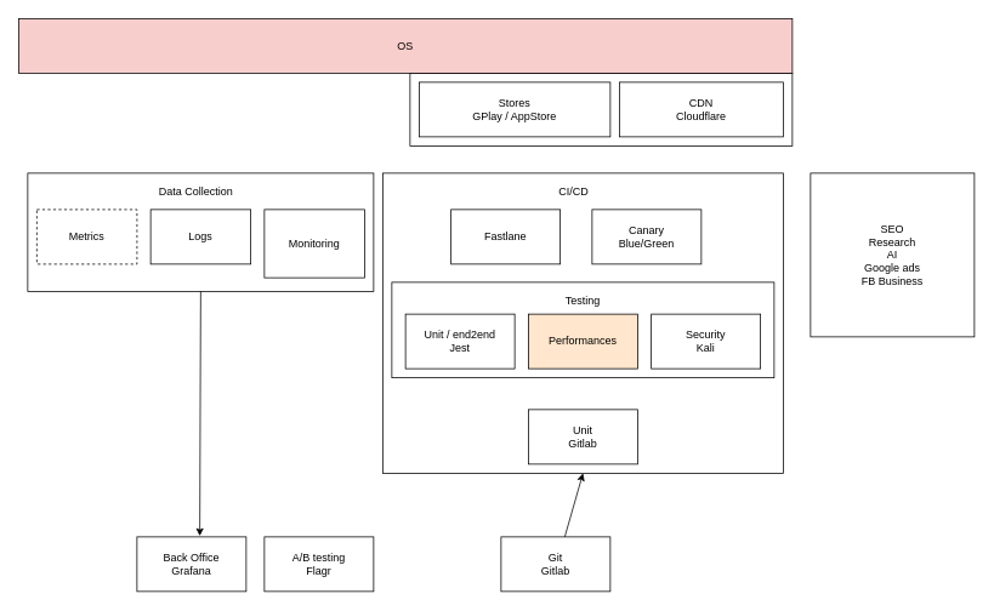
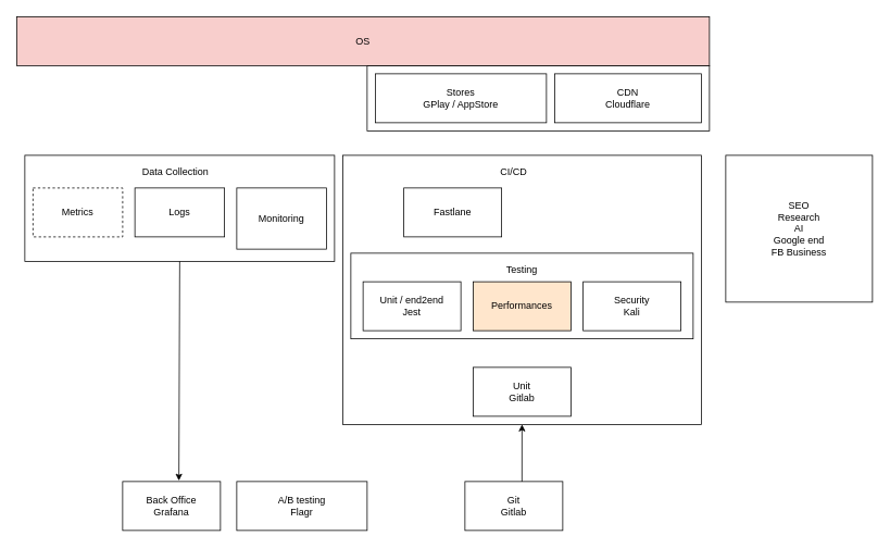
- <mxCell id="13" value="Canary&lt;br&gt;Blue/Green" style="rounded=0;whiteSpace=wrap;html=1;" vertex="1" parent="1"><mxGeometry x="650" y="230" width="120" height="60" as="geometry" /></mxCell>
- <mxCell id="26" value="SEO&lt;br&gt;Research&lt;br&gt;AI&lt;br&gt;Google ads&lt;br&gt;FB Business&lt;br&gt;" style="rounded=0;whiteSpace=wrap;html=1;" vertex="1" parent="1"><mxGeometry x="890" y="190" width="180" height="180" as="geometry" /></mxCell>
+ <mxCell id="26" value="SEO&lt;br&gt;Research&lt;br&gt;AI&lt;br&gt;Google end&lt;br&gt;FB Business&lt;br&gt;" style="rounded=0;whiteSpace=wrap;html=1;" vertex="1" parent="1"><mxGeometry x="890" y="190" width="180" height="180" as="geometry" /></mxCell>
- <mxCell id="14" value="A/B testing&lt;br&gt;Flagr" style="rounded=0;whiteSpace=wrap;html=1;" vertex="1" parent="1"><mxGeometry x="290" y="590" width="120" height="60" as="geometry" /></mxCell>
+ <mxCell id="14" value="A/B testing&lt;br&gt;Flagr" style="rounded=0;whiteSpace=wrap;html=1;" vertex="1" parent="1"><mxGeometry x="290" y="590" width="160" height="60" as="geometry" /></mxCell>
- <mxCell id="19" value="Git&lt;br&gt;Gitlab" style="rounded=0;whiteSpace=wrap;html=1;" vertex="1" parent="1"><mxGeometry x="550" y="590" width="120" height="60" as="geometry" /></mxCell>
+ <mxCell id="19" value="Git&lt;br&gt;Gitlab" style="rounded=0;whiteSpace=wrap;html=1;" vertex="1" parent="1"><mxGeometry x="570" y="590" width="120" height="60" as="geometry" /></mxCell>
